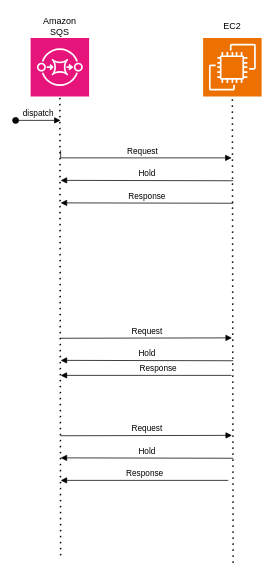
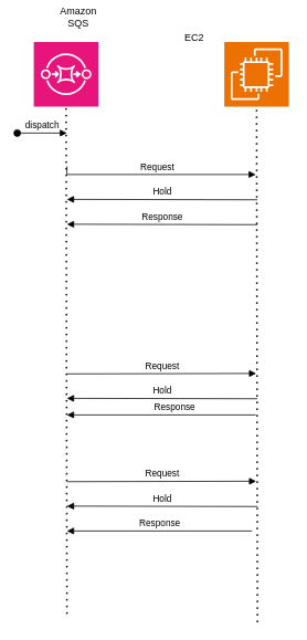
- <mxCell id="17" value="Amazon SQS" style="text;html=1;strokeColor=none;fillColor=none;align=center;verticalAlign=middle;whiteSpace=wrap;rounded=0;" vertex="1" parent="1"><mxGeometry x="49" width="60" height="30" as="geometry" y="20" /></mxCell>
+ <mxCell id="17" value="Amazon SQS" style="text;html=1;strokeColor=none;fillColor=none;align=center;verticalAlign=middle;whiteSpace=wrap;rounded=0;" vertex="1" parent="1"><mxGeometry x="64" y="5" width="60" height="30" as="geometry" /></mxCell>
- <mxCell id="16" value="EC2" style="text;html=1;strokeColor=none;fillColor=none;align=center;verticalAlign=middle;whiteSpace=wrap;rounded=0;" vertex="1" parent="1"><mxGeometry x="279" width="60" height="30" as="geometry" y="20" /></mxCell>
+ <mxCell id="16" value="EC2" style="text;html=1;strokeColor=none;fillColor=none;align=center;verticalAlign=middle;whiteSpace=wrap;rounded=0;" vertex="1" parent="1"><mxGeometry x="204" y="30" width="60" height="30" as="geometry" /></mxCell>
